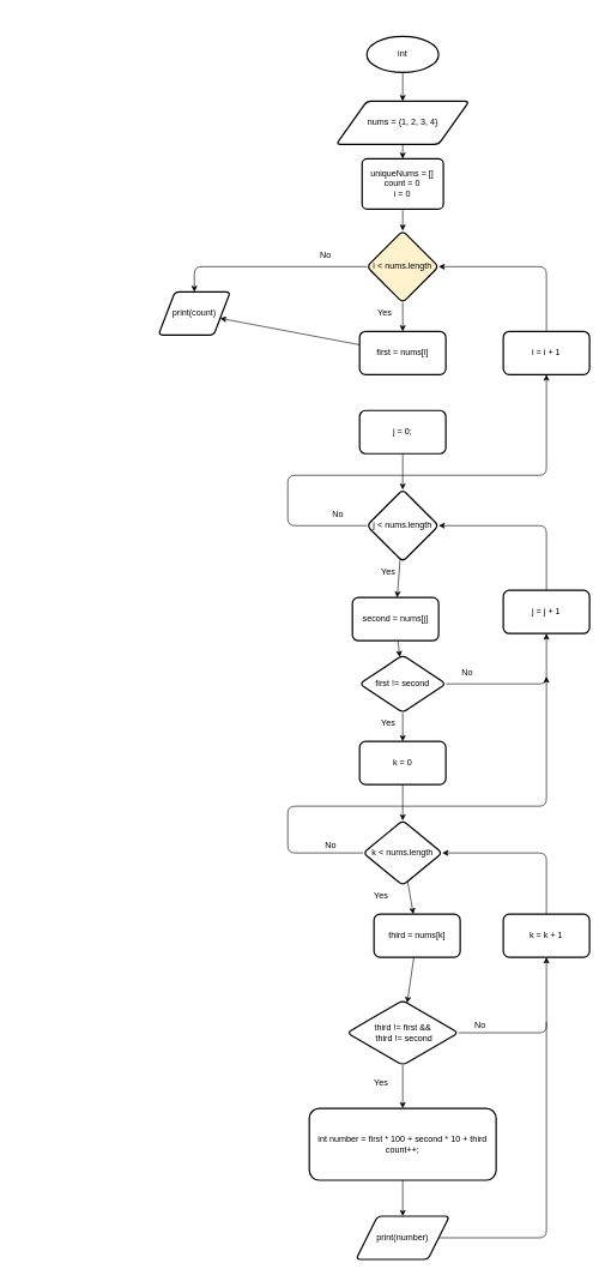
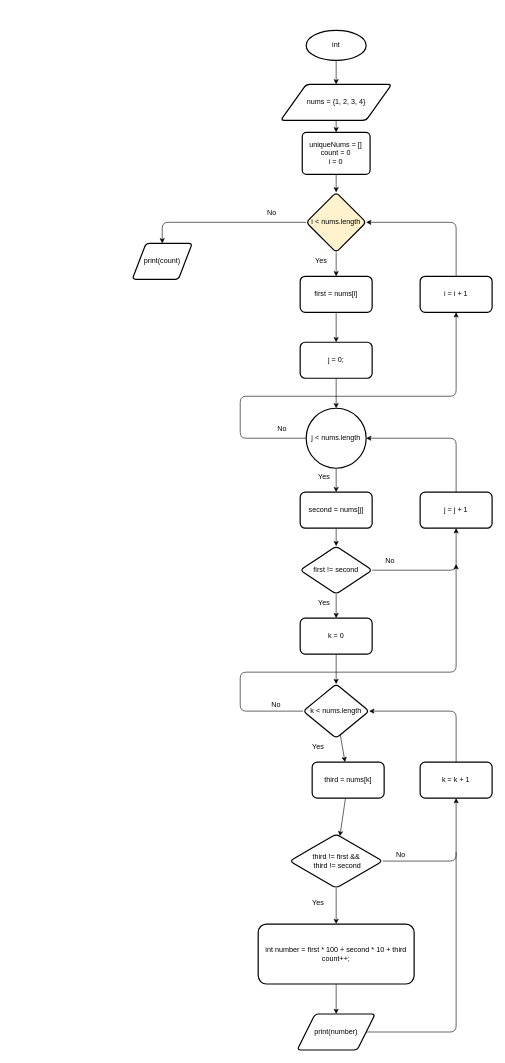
- <mxCell id="12" value="" style="edgeStyle=none;html=1;" parent="1" source="13" target="49" edge="1"><mxGeometry relative="1" as="geometry" /></mxCell>
+ <mxCell id="12" value="" style="edgeStyle=none;html=1;" parent="1" source="13" target="17" edge="1"><mxGeometry relative="1" as="geometry" /></mxCell>
- <mxCell id="20" value="j &amp;lt; nums.length" style="rhombus;whiteSpace=wrap;html=1;rounded=1;arcSize=14;strokeWidth=2;" parent="1" vertex="1"><mxGeometry x="510" y="680" width="100" height="100" as="geometry" /></mxCell>
+ <mxCell id="20" value="j &amp;lt; nums.length" style="ellipse;whiteSpace=wrap;html=1;arcSize=14;strokeWidth=2;" parent="1" vertex="1"><mxGeometry x="510" y="680" width="100" height="100" as="geometry" /></mxCell>
- <mxCell id="22" value="second = nums[j]" style="whiteSpace=wrap;html=1;rounded=1;arcSize=14;strokeWidth=2;" parent="1" vertex="1"><mxGeometry x="490" y="830" width="120" height="60" as="geometry" /></mxCell>
+ <mxCell id="22" value="second = nums[j]" style="whiteSpace=wrap;html=1;rounded=1;arcSize=14;strokeWidth=2;" parent="1" vertex="1"><mxGeometry x="500" y="820" width="120" height="60" as="geometry" /></mxCell>
